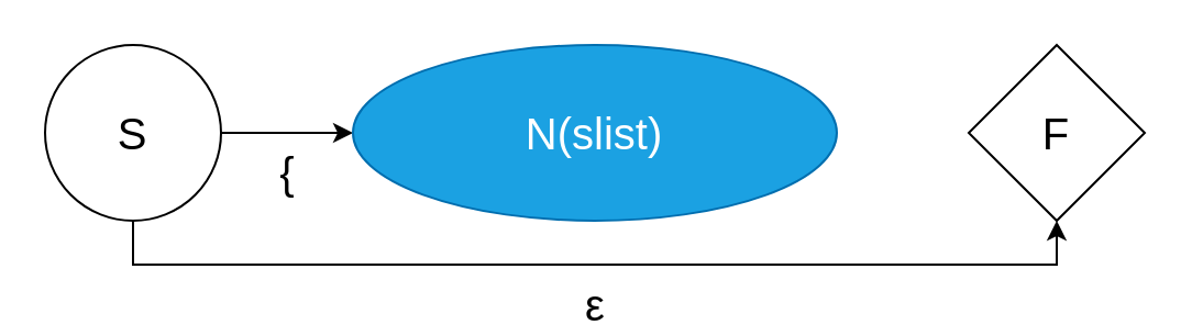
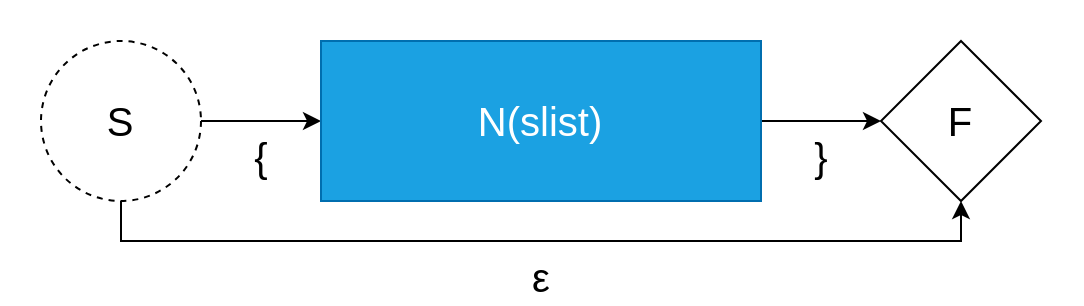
- <mxCell id="4" value="S" style="ellipse;whiteSpace=wrap;html=1;aspect=fixed;fontSize=20;" parent="1" vertex="1"><mxGeometry x="20" y="20" width="80" height="80" as="geometry" /></mxCell>
+ <mxCell id="4" value="S" style="ellipse;whiteSpace=wrap;html=1;aspect=fixed;fontSize=20;dashed=1;" parent="1" vertex="1"><mxGeometry x="20" y="20" width="80" height="80" as="geometry" /></mxCell>
- <mxCell id="7" value="N(slist)" style="ellipse;whiteSpace=wrap;html=1;fontSize=20;fillColor=#1ba1e2;strokeColor=#006EAF;fontColor=#ffffff;" parent="1" vertex="1"><mxGeometry x="160" y="20" width="220" height="80" as="geometry" /></mxCell>
+ <mxCell id="7" value="N(slist)" style="whiteSpace=wrap;html=1;fontSize=20;fillColor=#1ba1e2;strokeColor=#006EAF;fontColor=#ffffff;rounded=0;" parent="1" vertex="1"><mxGeometry x="160" y="20" width="220" height="80" as="geometry" /></mxCell>
+ <mxCell id="6" value="}" style="edgeStyle=none;rounded=0;orthogonalLoop=1;jettySize=auto;html=1;exitX=1;exitY=0.5;exitDx=0;exitDy=0;fontSize=20;entryX=0;entryY=0.5;entryDx=0;entryDy=0;labelPosition=center;verticalLabelPosition=bottom;align=center;verticalAlign=top;" parent="1" source="7" target="5" edge="1"><mxGeometry relative="1" as="geometry" /></mxCell>
